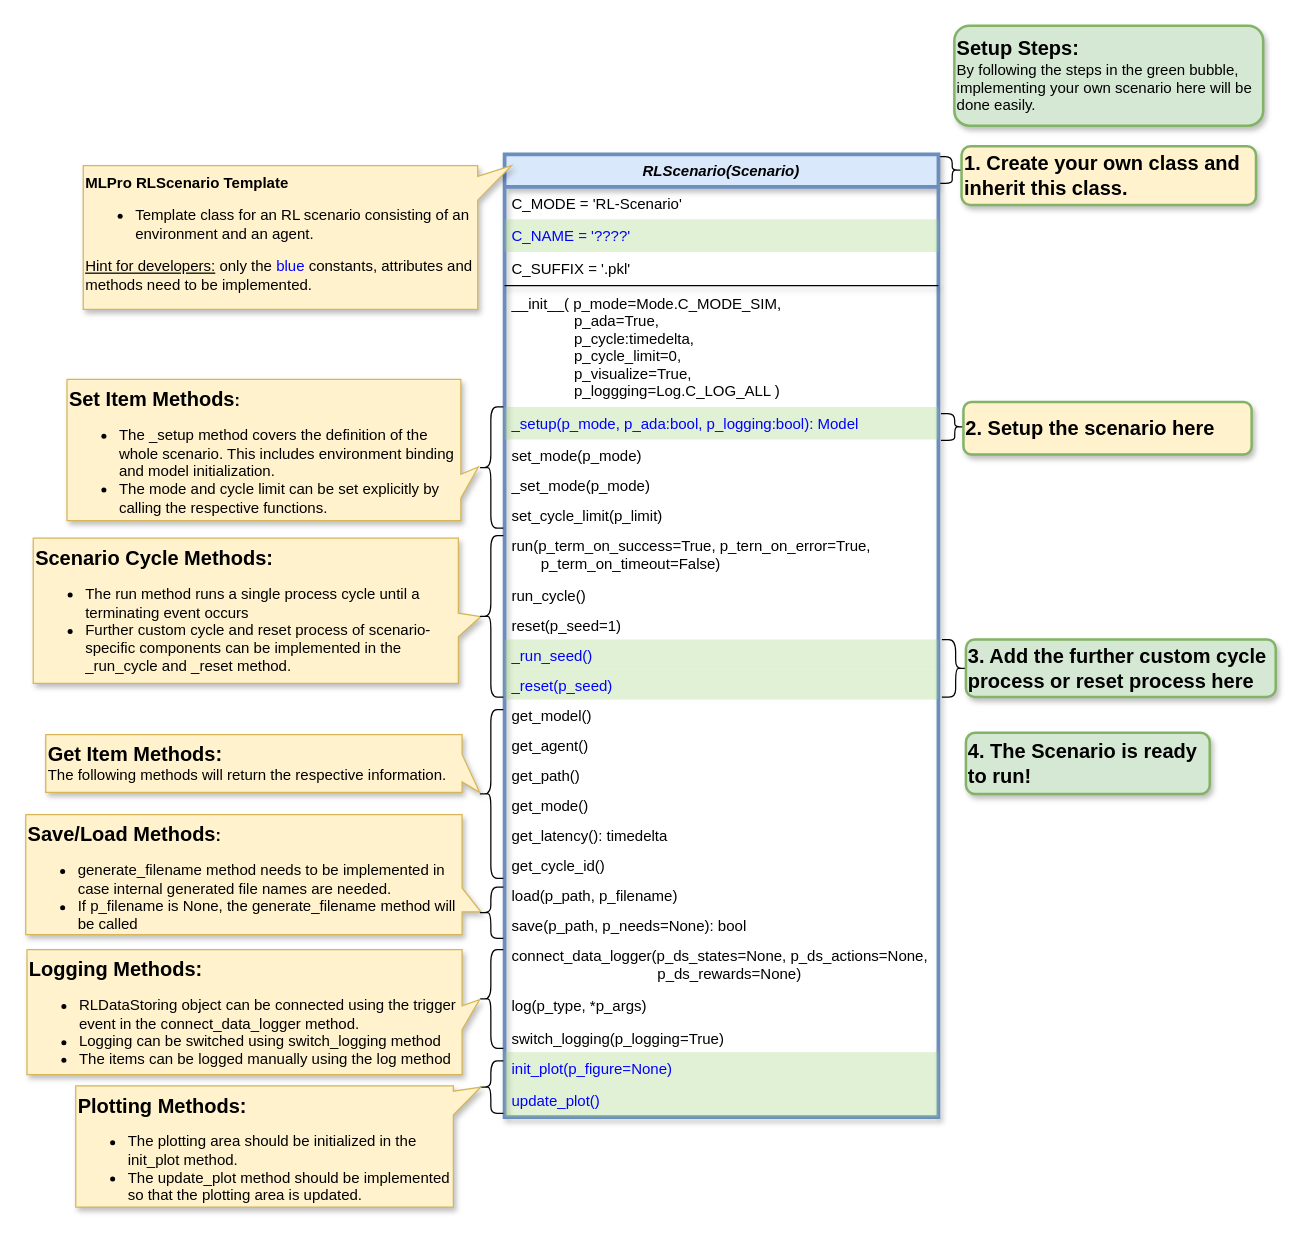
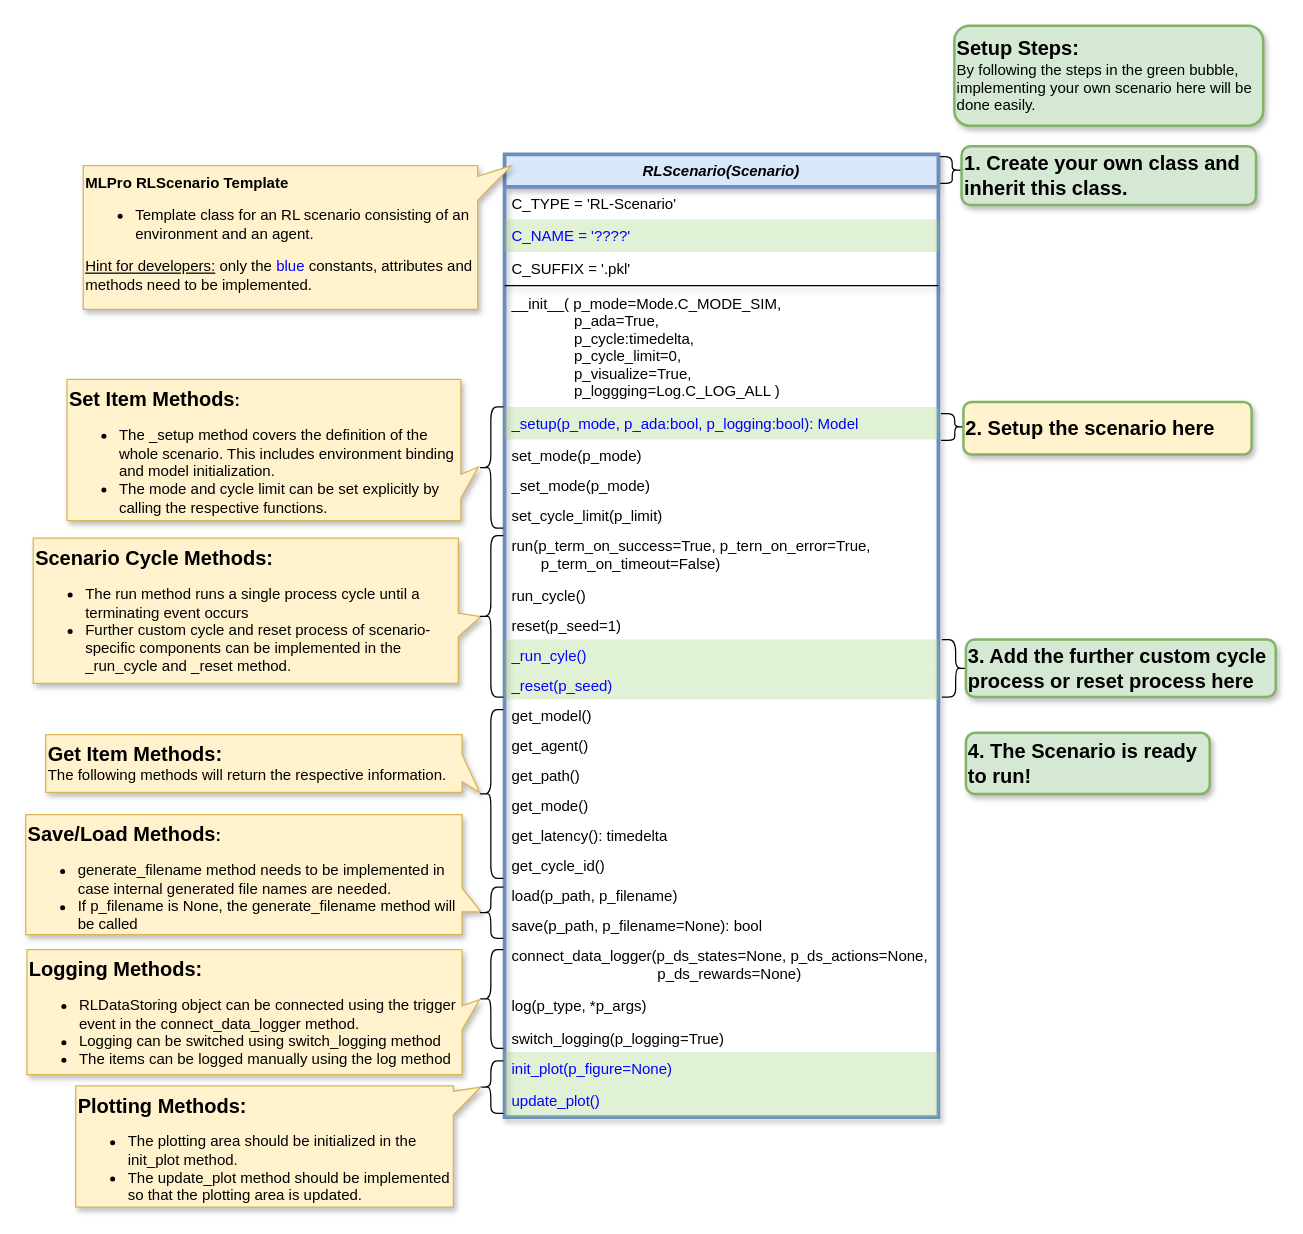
- <mxCell id="49" value="&lt;b style=&quot;&quot;&gt;&lt;font style=&quot;font-size: 16px&quot;&gt;1. Create your own class and inherit this class.&lt;/font&gt;&lt;/b&gt;" style="rounded=1;whiteSpace=wrap;html=1;strokeColor=#82b366;strokeWidth=2;align=left;fillColor=#fff2cc;shadow=1;" parent="1" vertex="1"><mxGeometry x="768.5" y="116.5" width="235.5" height="47" as="geometry" /></mxCell>
+ <mxCell id="49" value="&lt;b style=&quot;&quot;&gt;&lt;font style=&quot;font-size: 16px&quot;&gt;1. Create your own class and inherit this class.&lt;/font&gt;&lt;/b&gt;" style="rounded=1;whiteSpace=wrap;html=1;strokeColor=#82b366;strokeWidth=2;align=left;fillColor=#d5e8d4;shadow=1;" parent="1" vertex="1"><mxGeometry x="768.5" y="116.5" width="235.5" height="47" as="geometry" /></mxCell>
- <mxCell id="6" value="C_MODE = 'RL-Scenario'" style="text;align=left;verticalAlign=top;spacingLeft=4;spacingRight=4;overflow=hidden;rotatable=0;points=[[0,0.5],[1,0.5]];portConstraint=eastwest;shadow=1;" parent="5" vertex="1"><mxGeometry y="26" width="347" height="26" as="geometry" /></mxCell>
+ <mxCell id="6" value="C_TYPE = 'RL-Scenario'" style="text;align=left;verticalAlign=top;spacingLeft=4;spacingRight=4;overflow=hidden;rotatable=0;points=[[0,0.5],[1,0.5]];portConstraint=eastwest;shadow=1;" parent="5" vertex="1"><mxGeometry y="26" width="347" height="26" as="geometry" /></mxCell>
- <mxCell id="18" value="_run_seed()" style="text;align=left;verticalAlign=top;spacingLeft=4;spacingRight=4;overflow=hidden;rotatable=0;points=[[0,0.5],[1,0.5]];portConstraint=eastwest;shadow=0;fontColor=#0000FF;fillColor=#97D077;opacity=30;" parent="5" vertex="1"><mxGeometry y="388" width="347" height="24" as="geometry" /></mxCell>
+ <mxCell id="18" value="_run_cyle()" style="text;align=left;verticalAlign=top;spacingLeft=4;spacingRight=4;overflow=hidden;rotatable=0;points=[[0,0.5],[1,0.5]];portConstraint=eastwest;shadow=0;fontColor=#0000FF;fillColor=#97D077;opacity=30;" parent="5" vertex="1"><mxGeometry y="388" width="347" height="24" as="geometry" /></mxCell>
- <mxCell id="27" value="save(p_path, p_needs=None): bool" style="text;align=left;verticalAlign=top;spacingLeft=4;spacingRight=4;overflow=hidden;rotatable=0;points=[[0,0.5],[1,0.5]];portConstraint=eastwest;shadow=1;" parent="5" vertex="1"><mxGeometry y="604" width="347" height="24" as="geometry" /></mxCell>
+ <mxCell id="27" value="save(p_path, p_filename=None): bool" style="text;align=left;verticalAlign=top;spacingLeft=4;spacingRight=4;overflow=hidden;rotatable=0;points=[[0,0.5],[1,0.5]];portConstraint=eastwest;shadow=1;" parent="5" vertex="1"><mxGeometry y="604" width="347" height="24" as="geometry" /></mxCell>
